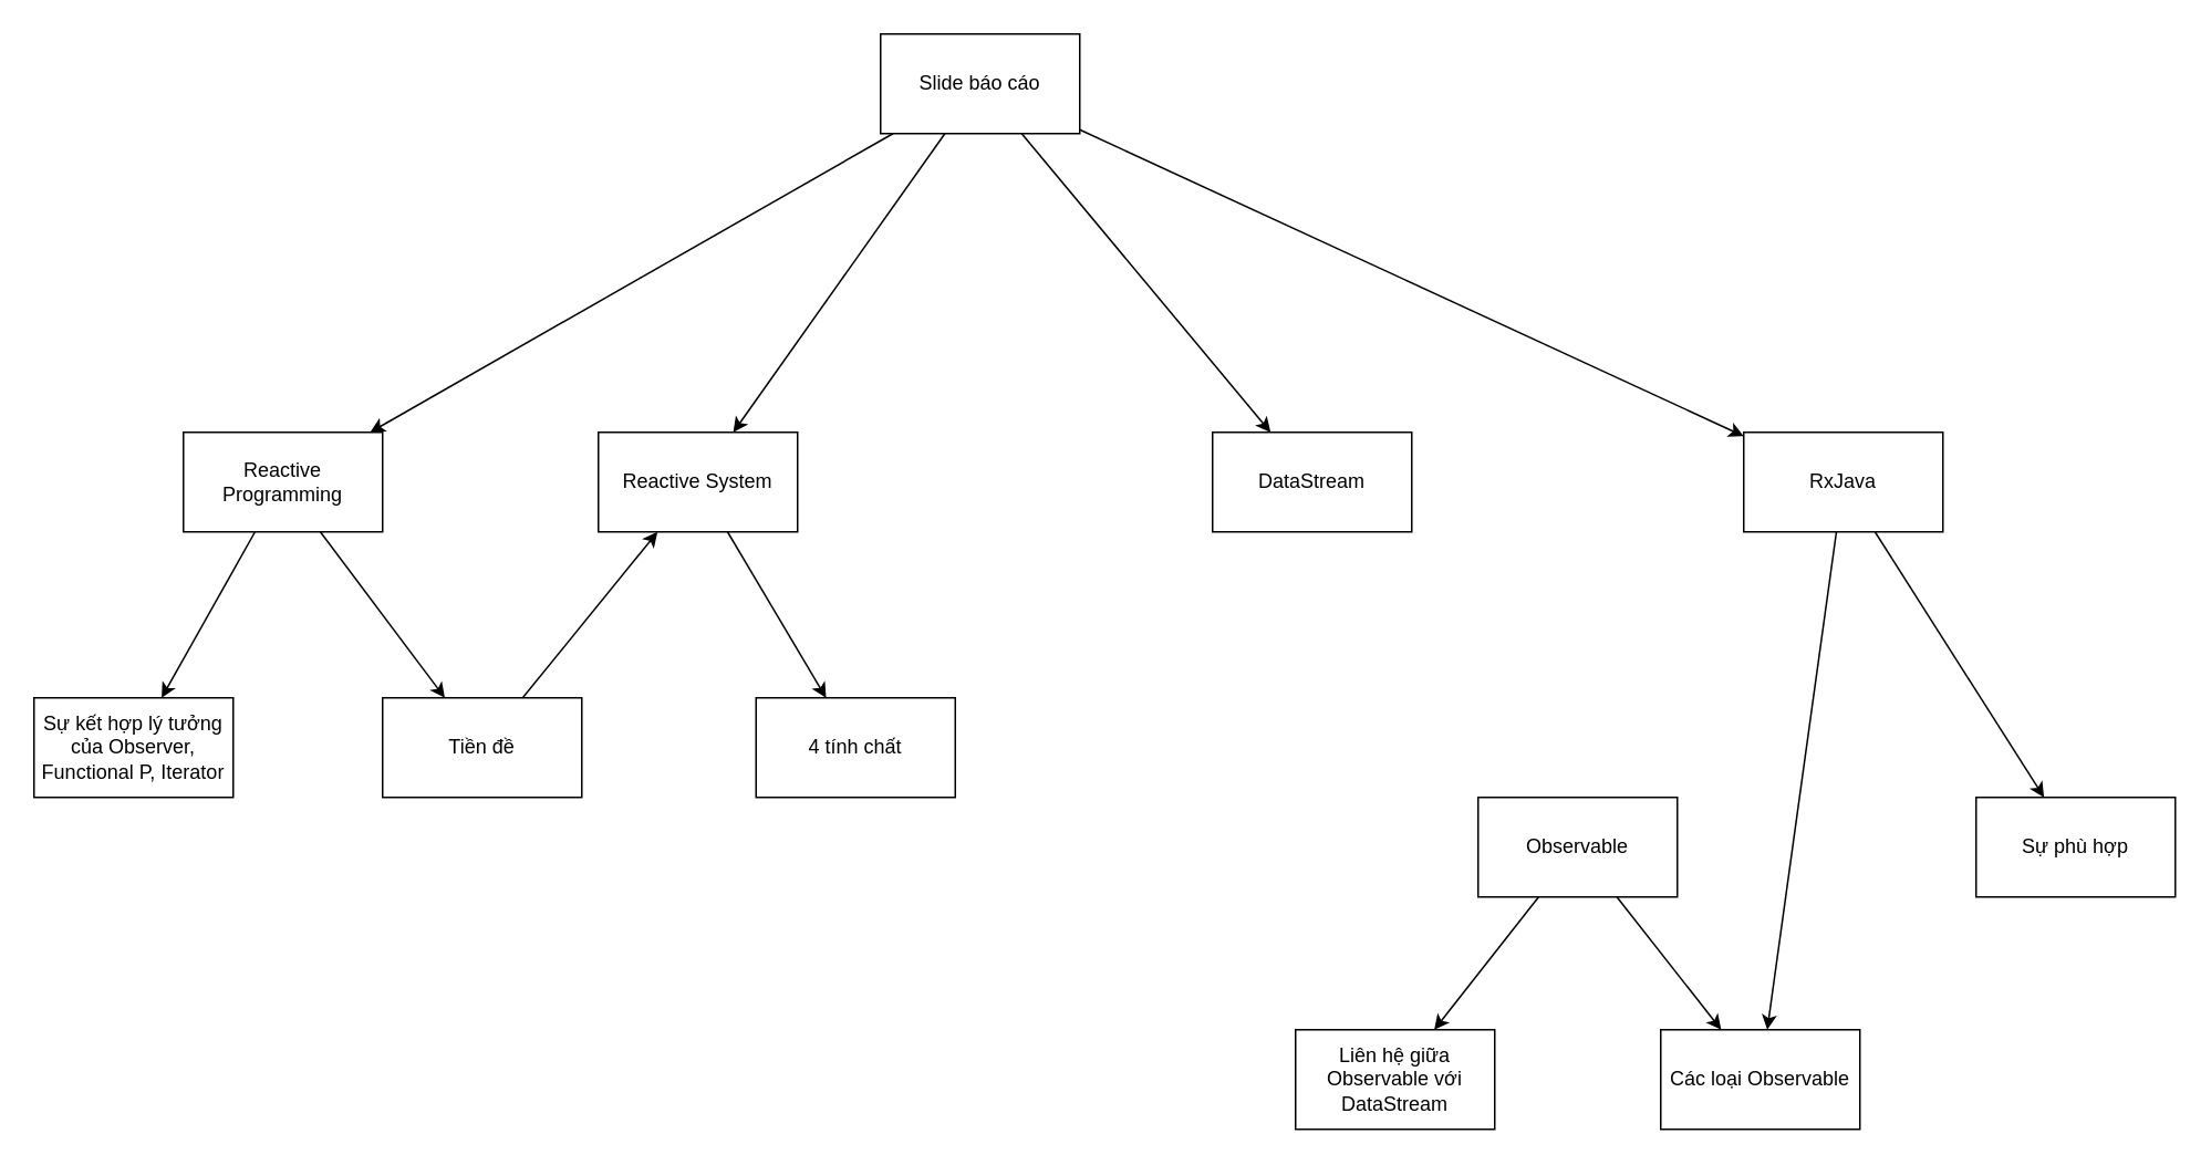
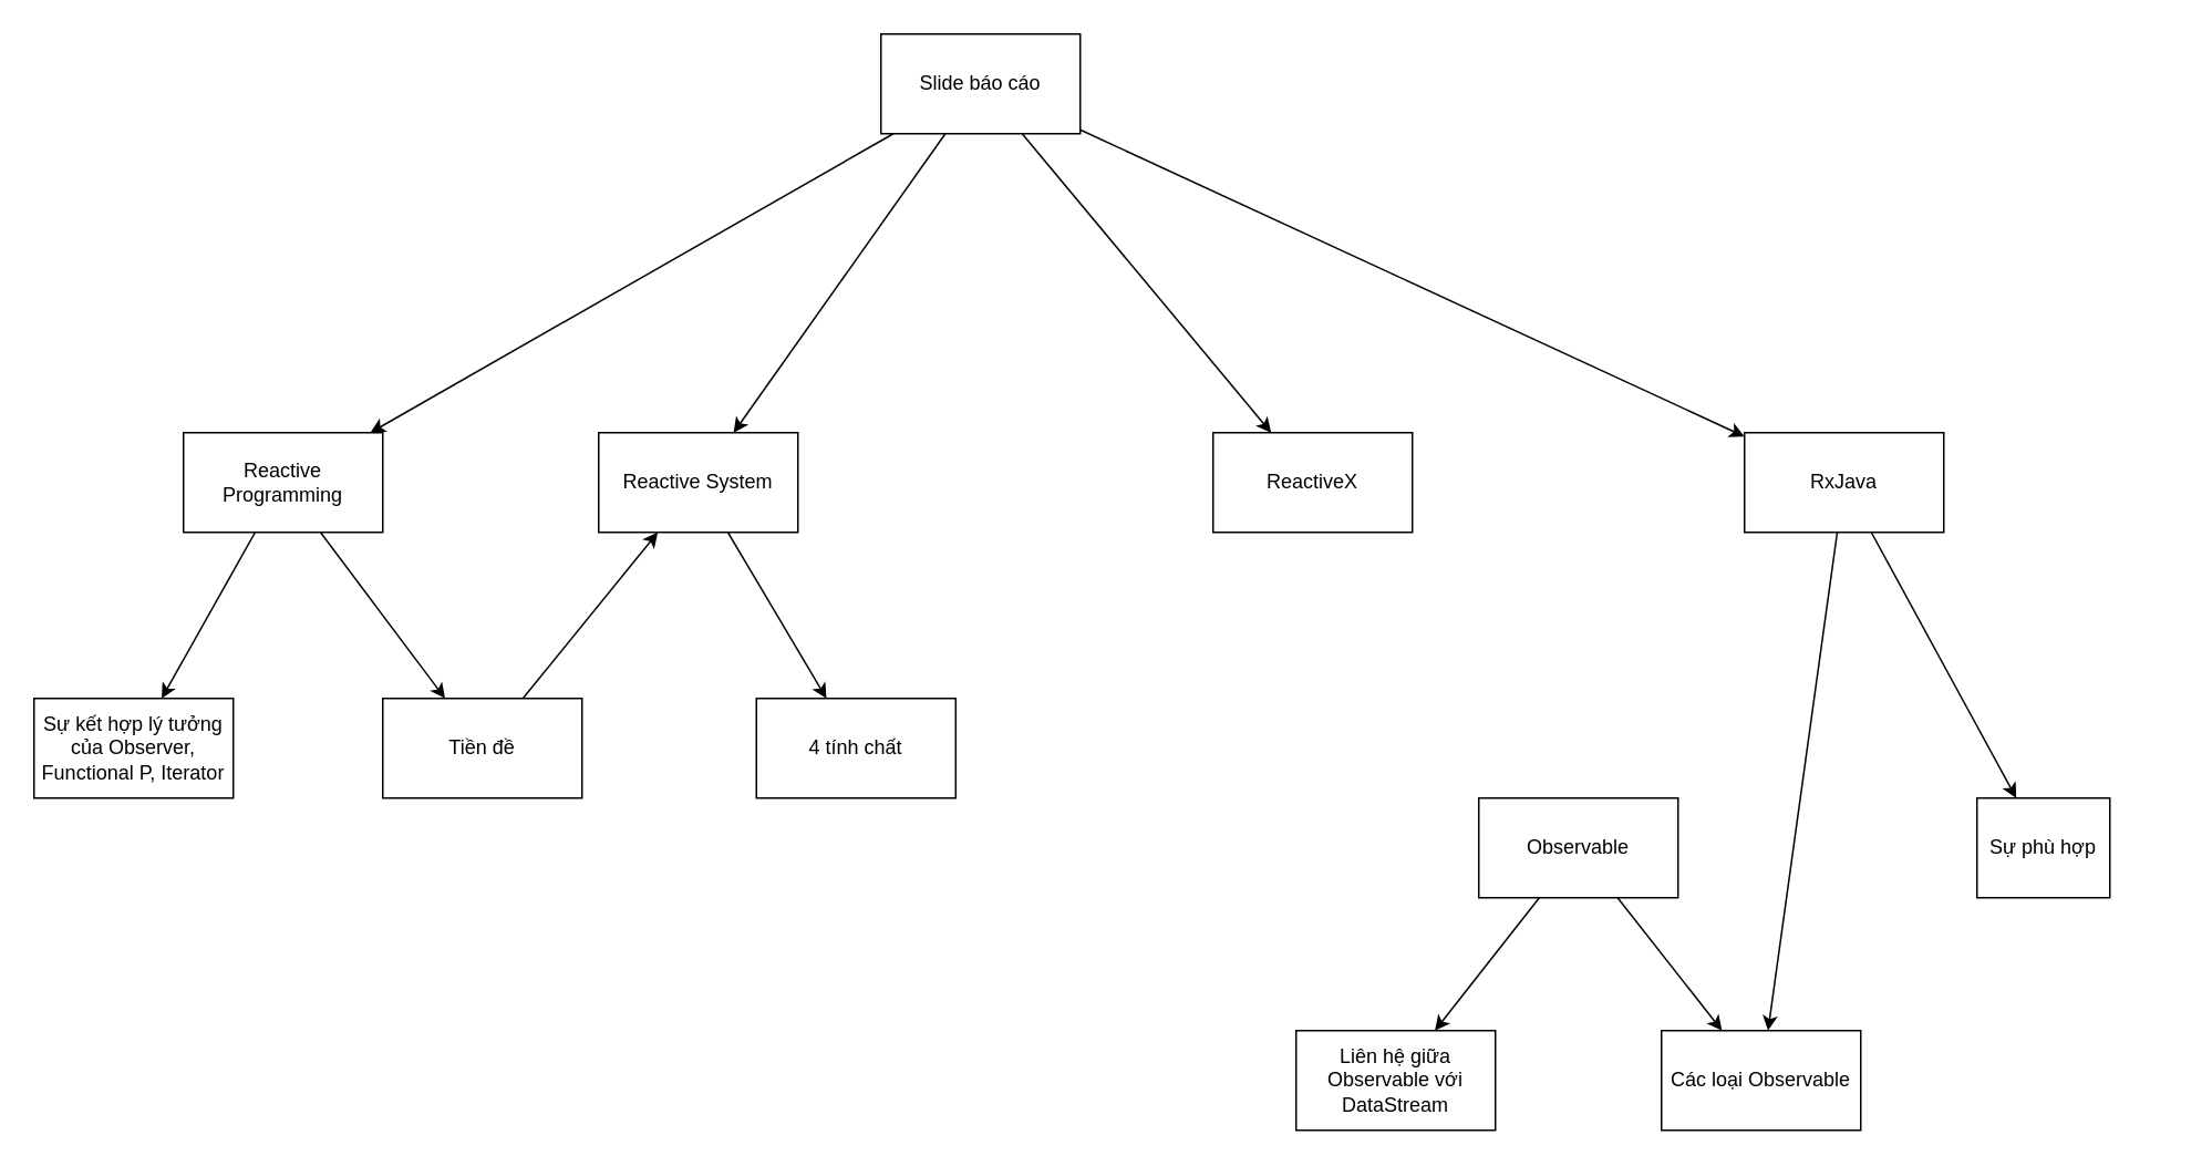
- <mxCell id="14" value="DataStream" style="rounded=0;whiteSpace=wrap;html=1;" parent="1" vertex="1"><mxGeometry x="730" y="260" width="120" height="60" as="geometry" /></mxCell>
+ <mxCell id="14" value="ReactiveX" style="rounded=0;whiteSpace=wrap;html=1;" parent="1" vertex="1"><mxGeometry x="730" y="260" width="120" height="60" as="geometry" /></mxCell>
- <mxCell id="24" value="Sự phù hợp" style="rounded=0;whiteSpace=wrap;html=1;" parent="1" vertex="1"><mxGeometry x="1190" y="480" width="120" height="60" as="geometry" /></mxCell>
+ <mxCell id="24" value="Sự phù hợp" style="rounded=0;whiteSpace=wrap;html=1;" parent="1" vertex="1"><mxGeometry x="1190" y="480" width="80" height="60" as="geometry" /></mxCell>
